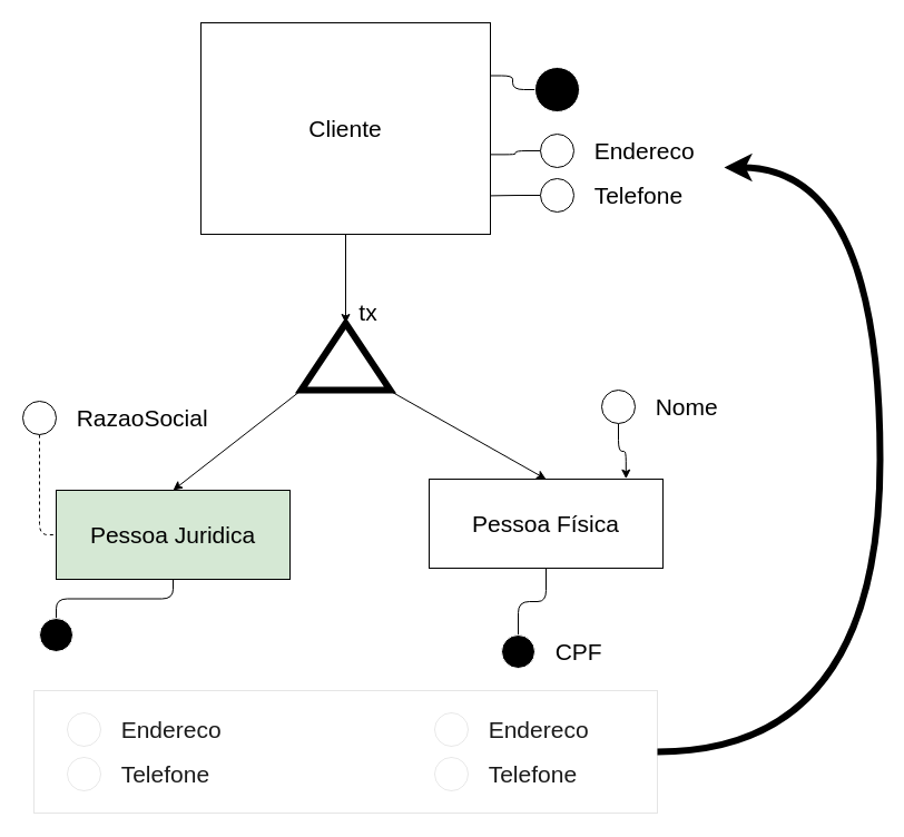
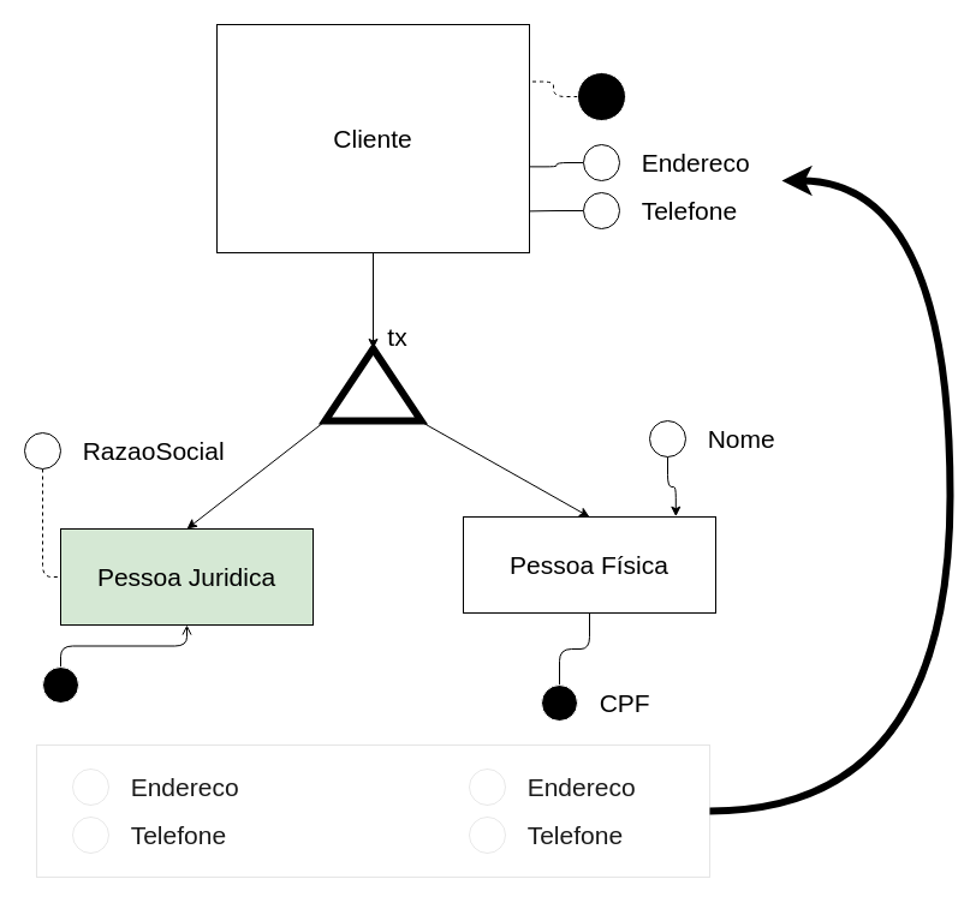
- <mxCell id="4" style="edgeStyle=orthogonalEdgeStyle;html=1;entryX=1;entryY=0.25;entryDx=0;entryDy=0;fontSize=21;fontColor=#FFFFFF;endArrow=none;endFill=0;strokeWidth=1;" edge="1" parent="1" source="5" target="3"><mxGeometry relative="1" as="geometry" /></mxCell>
+ <mxCell id="4" style="edgeStyle=orthogonalEdgeStyle;html=1;entryX=1;entryY=0.25;entryDx=0;entryDy=0;fontSize=21;fontColor=#FFFFFF;endArrow=none;endFill=0;strokeWidth=1;dashed=1;" edge="1" parent="1" source="5" target="3"><mxGeometry relative="1" as="geometry" /></mxCell>
- <mxCell id="15" value="" style="edgeStyle=orthogonalEdgeStyle;html=1;fontSize=21;fontColor=#FFFFFF;strokeWidth=1;endArrow=none;endFill=0;" edge="1" parent="1" source="16" target="19"><mxGeometry relative="1" as="geometry" /></mxCell>
+ <mxCell id="15" value="" style="edgeStyle=orthogonalEdgeStyle;html=1;fontSize=21;fontColor=#FFFFFF;strokeWidth=1;endArrow=open;endFill=0;" edge="1" parent="1" source="16" target="19"><mxGeometry relative="1" as="geometry" /></mxCell>
